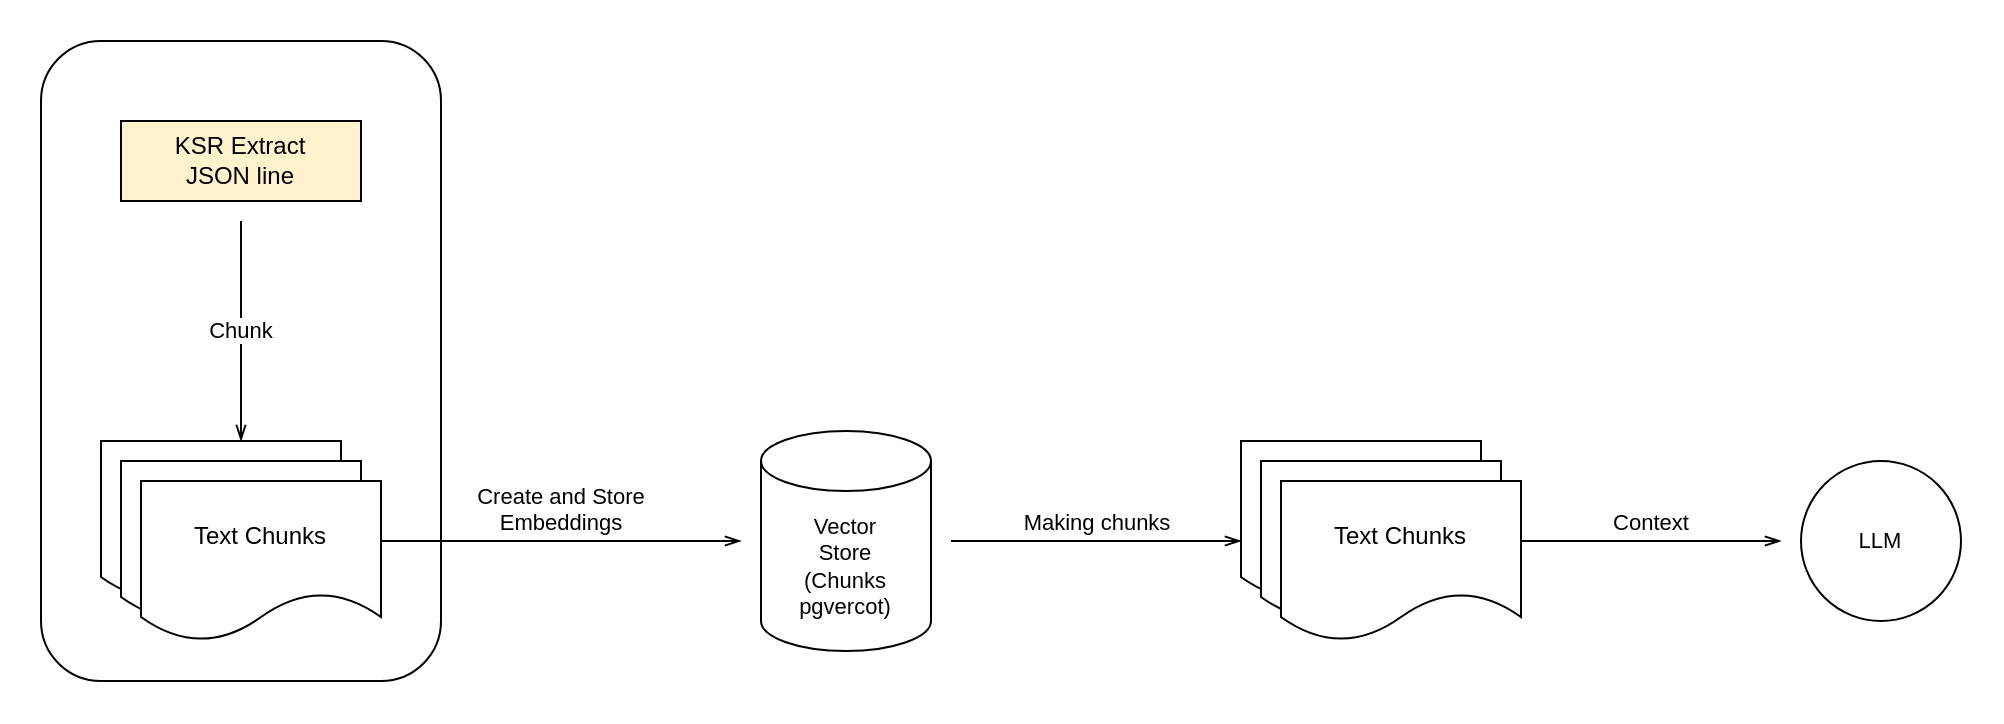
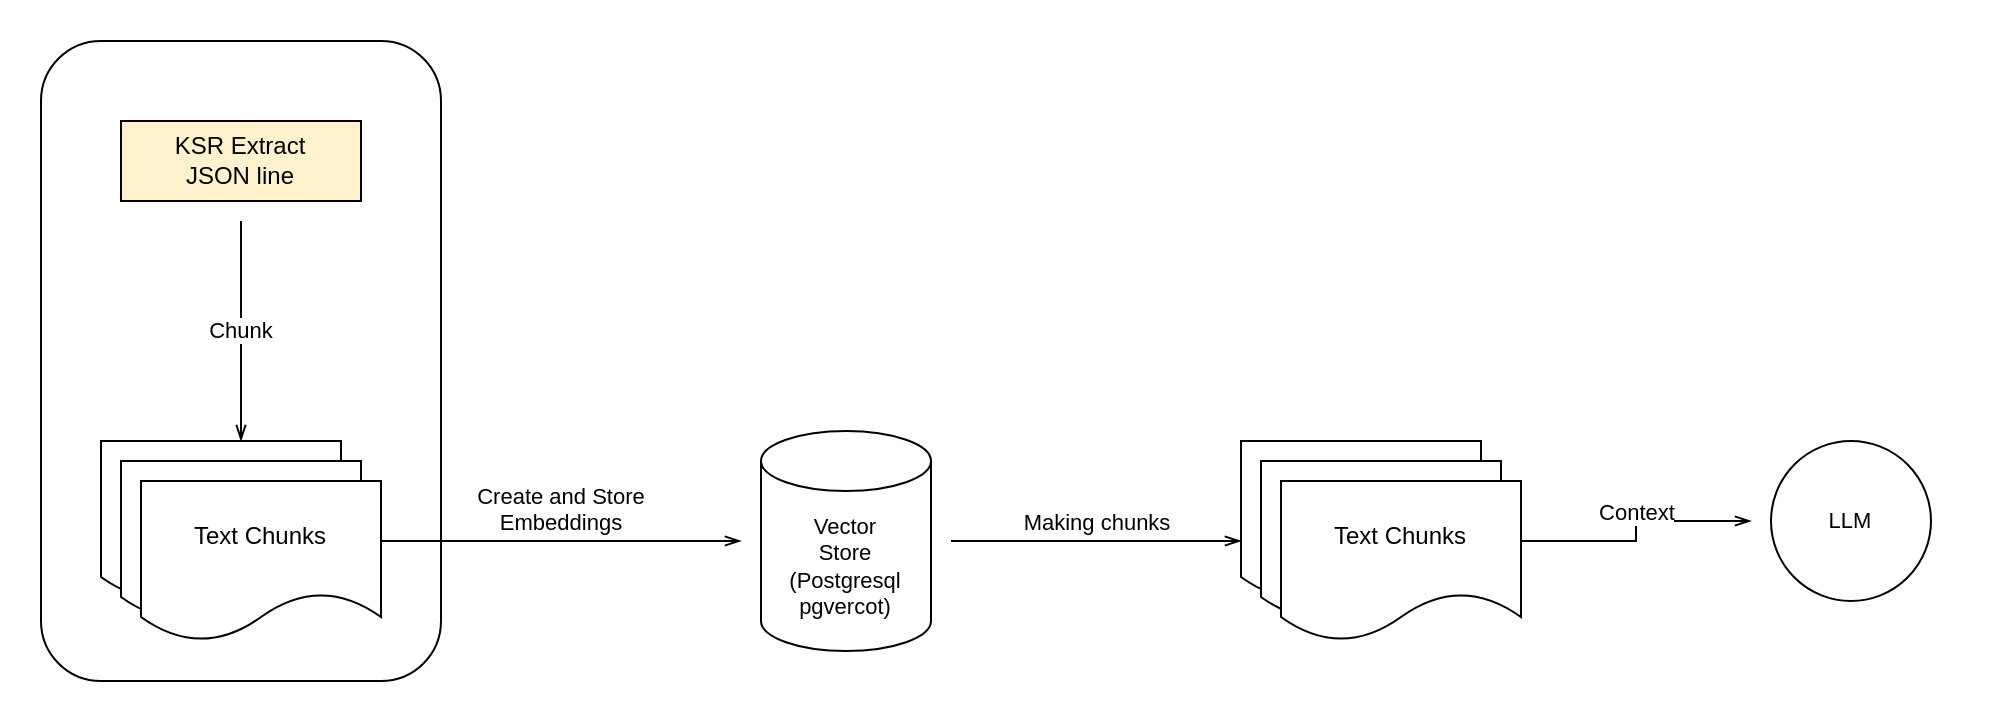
- <mxCell id="16" value="LLM" style="ellipse;whiteSpace=wrap;html=1;aspect=fixed;fontFamily=Helvetica;fontSize=11;fontColor=default;labelBackgroundColor=default;" vertex="1" parent="1"><mxGeometry x="900" y="230" width="80" height="80" as="geometry" /></mxCell>
+ <mxCell id="16" value="LLM" style="ellipse;whiteSpace=wrap;html=1;aspect=fixed;fontFamily=Helvetica;fontSize=11;fontColor=default;labelBackgroundColor=default;" vertex="1" parent="1"><mxGeometry x="885" y="220" width="80" height="80" as="geometry" /></mxCell>
- <mxCell id="10" value="Vector&lt;br&gt;Store&lt;br&gt;(Chunks&lt;br&gt;pgvercot)" style="shape=cylinder3;whiteSpace=wrap;html=1;boundedLbl=1;backgroundOutline=1;size=15;fontFamily=Helvetica;fontSize=11;fontColor=default;labelBackgroundColor=default;" vertex="1" parent="1"><mxGeometry x="380" y="215" width="85" height="110" as="geometry" /></mxCell>
+ <mxCell id="10" value="Vector&lt;br&gt;Store&lt;br&gt;(Postgresql&lt;br&gt;pgvercot)" style="shape=cylinder3;whiteSpace=wrap;html=1;boundedLbl=1;backgroundOutline=1;size=15;fontFamily=Helvetica;fontSize=11;fontColor=default;labelBackgroundColor=default;" vertex="1" parent="1"><mxGeometry x="380" y="215" width="85" height="110" as="geometry" /></mxCell>
